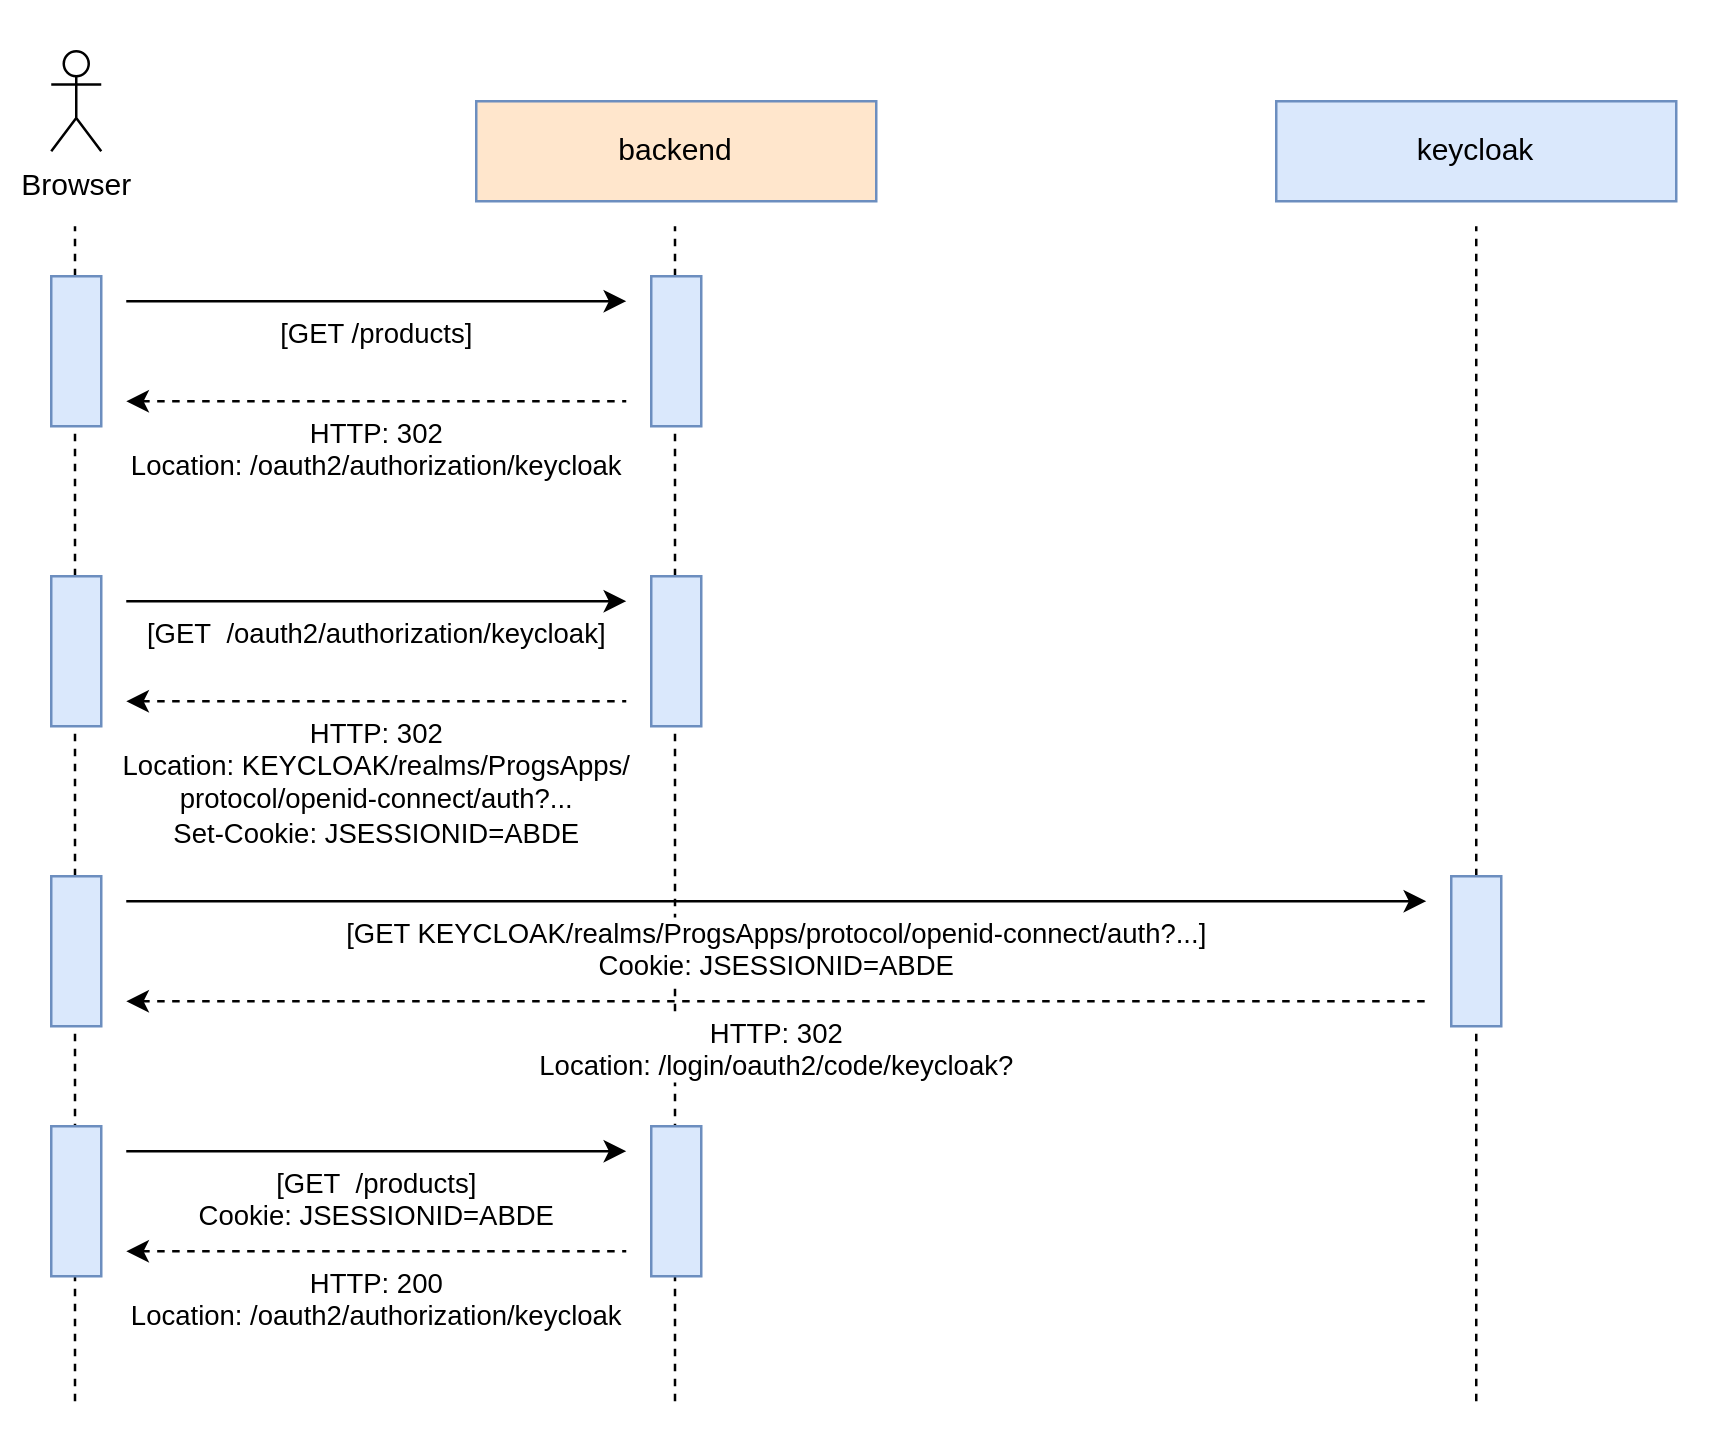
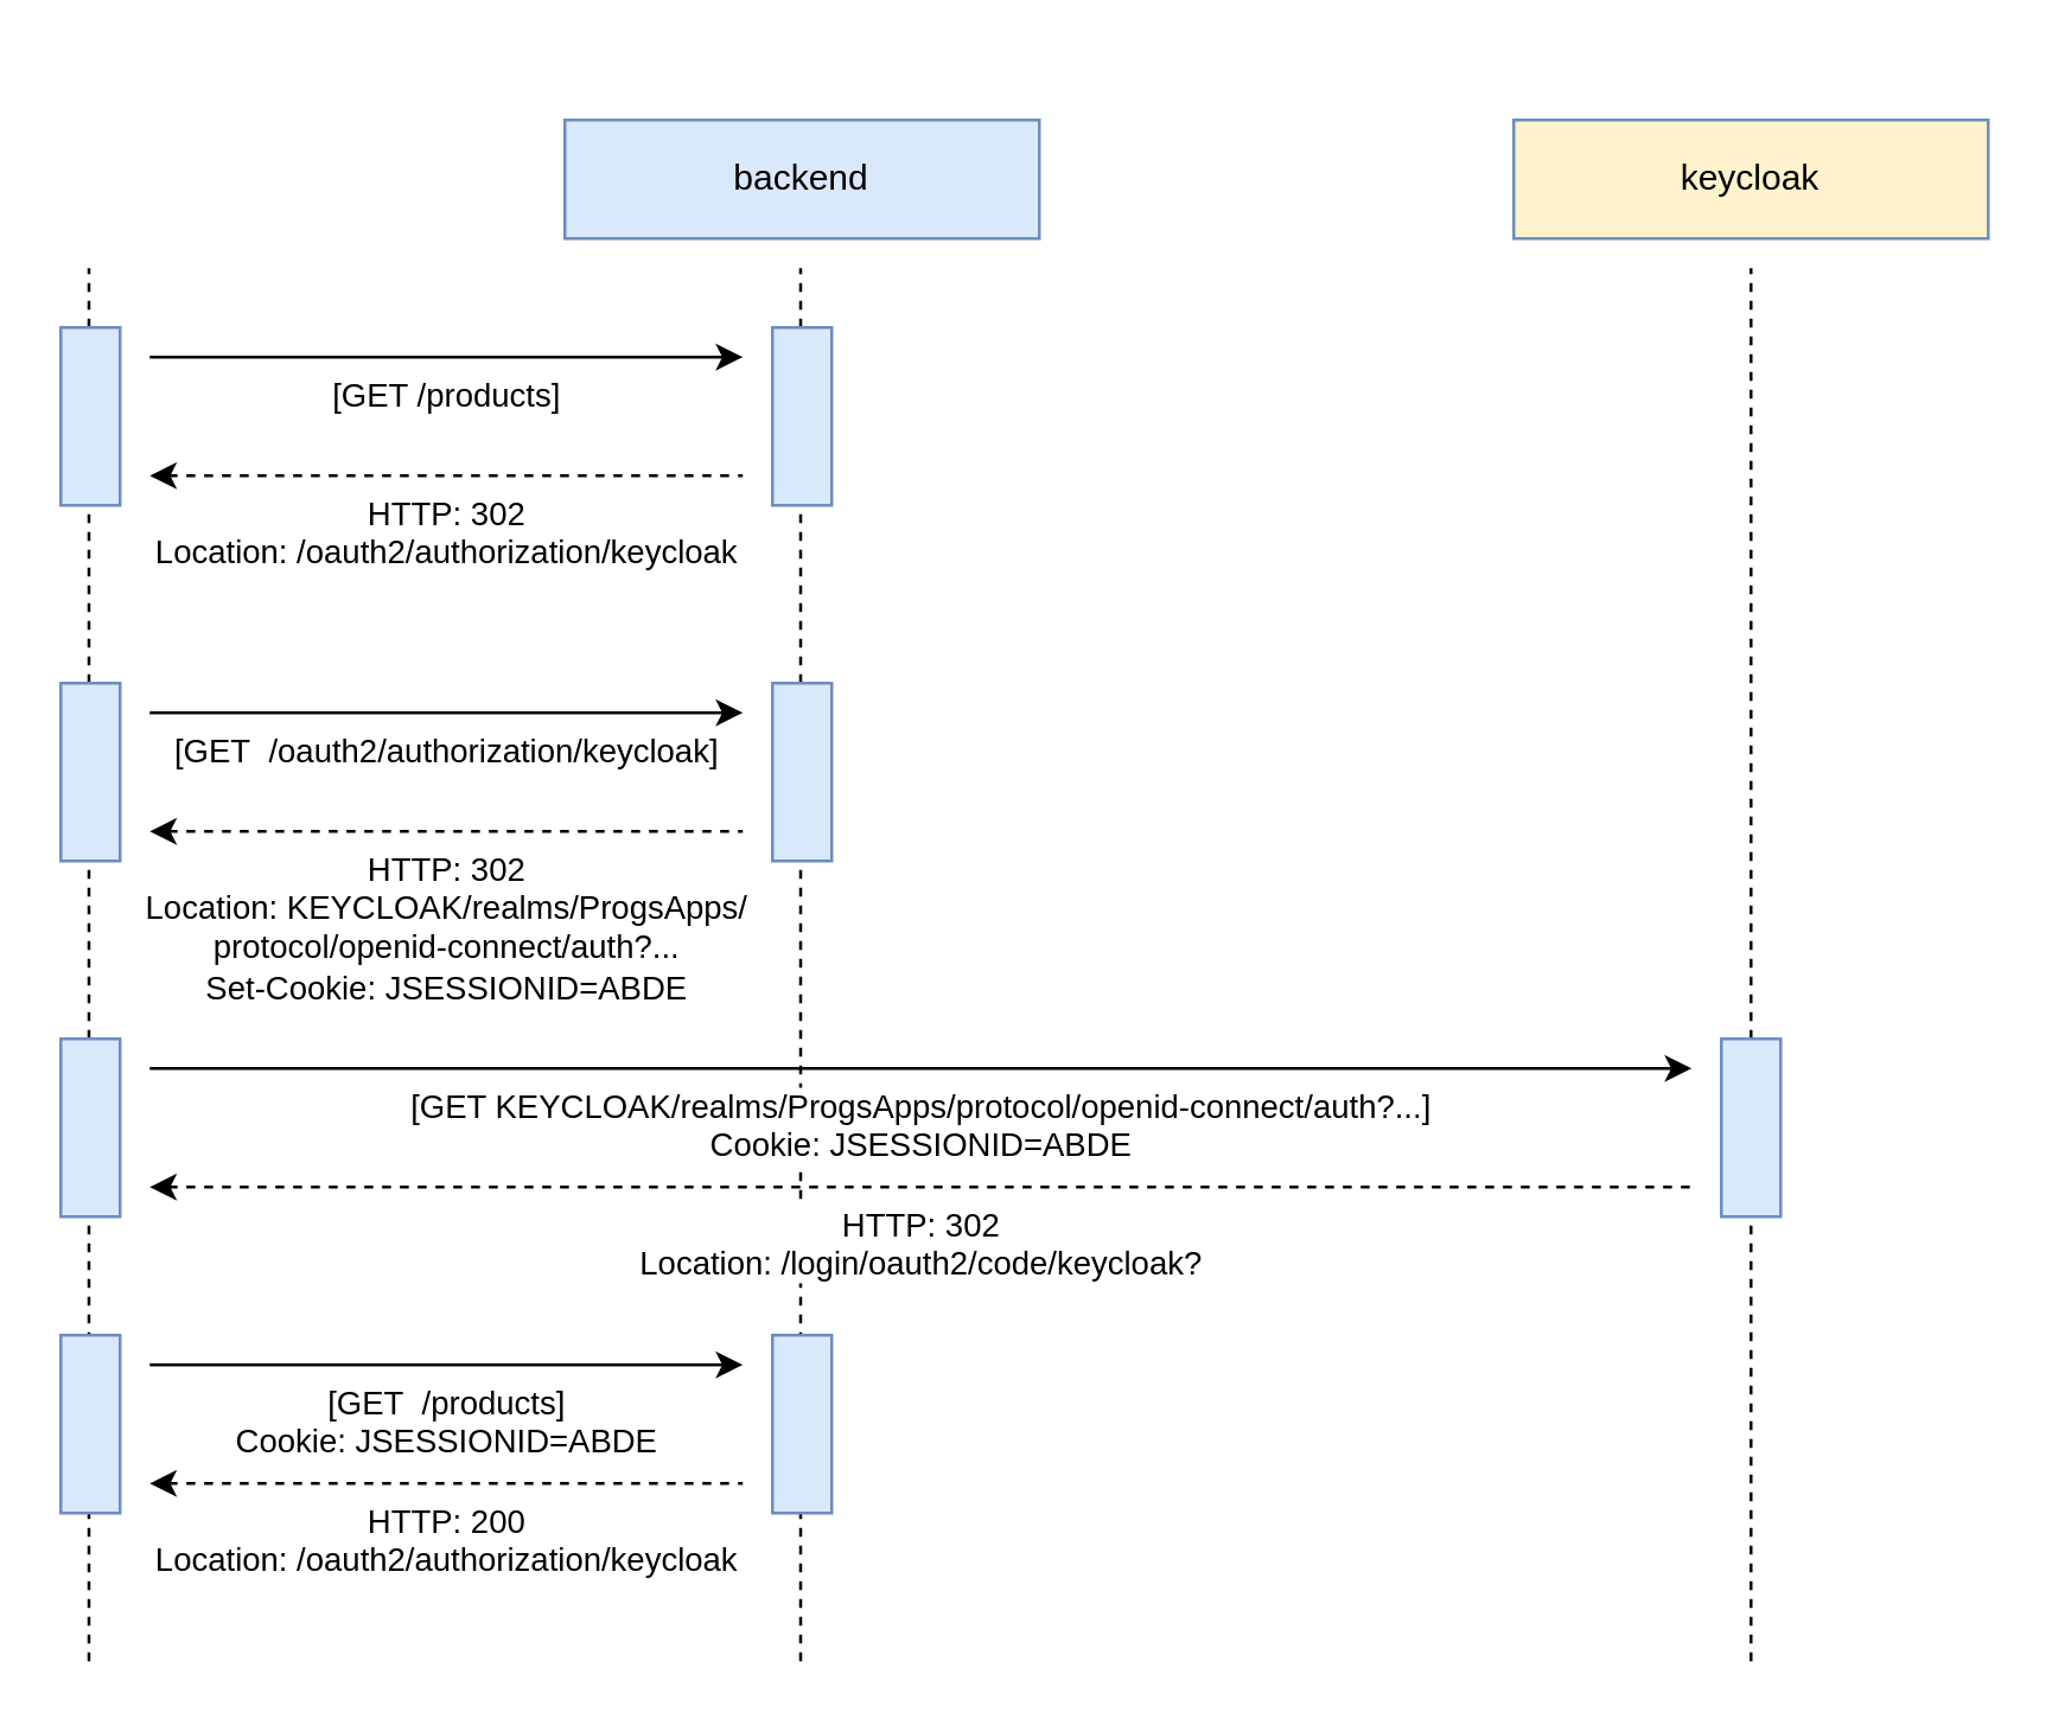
- <mxCell id="6" value="Browser" style="shape=umlActor;verticalLabelPosition=bottom;verticalAlign=top;html=1;outlineConnect=0;" parent="1" vertex="1"><mxGeometry x="20" y="20" width="20" height="40" as="geometry" /></mxCell>
- <mxCell id="5" value="backend" style="rounded=0;whiteSpace=wrap;html=1;fillColor=#ffe6cc;strokeColor=#6c8ebf;" parent="1" vertex="1"><mxGeometry x="190" y="40" width="160" height="40" as="geometry" /></mxCell>
+ <mxCell id="5" value="backend" style="rounded=0;whiteSpace=wrap;html=1;fillColor=#dae8fc;strokeColor=#6c8ebf;" parent="1" vertex="1"><mxGeometry x="190" y="40" width="160" height="40" as="geometry" /></mxCell>
- <mxCell id="7" value="keycloak" style="rounded=0;whiteSpace=wrap;html=1;fillColor=#dae8fc;strokeColor=#6c8ebf;" parent="1" vertex="1"><mxGeometry x="510" y="40" width="160" height="40" as="geometry" /></mxCell>
+ <mxCell id="7" value="keycloak" style="rounded=0;whiteSpace=wrap;html=1;fillColor=#fff2cc;strokeColor=#6c8ebf;" parent="1" vertex="1"><mxGeometry x="510" y="40" width="160" height="40" as="geometry" /></mxCell>
